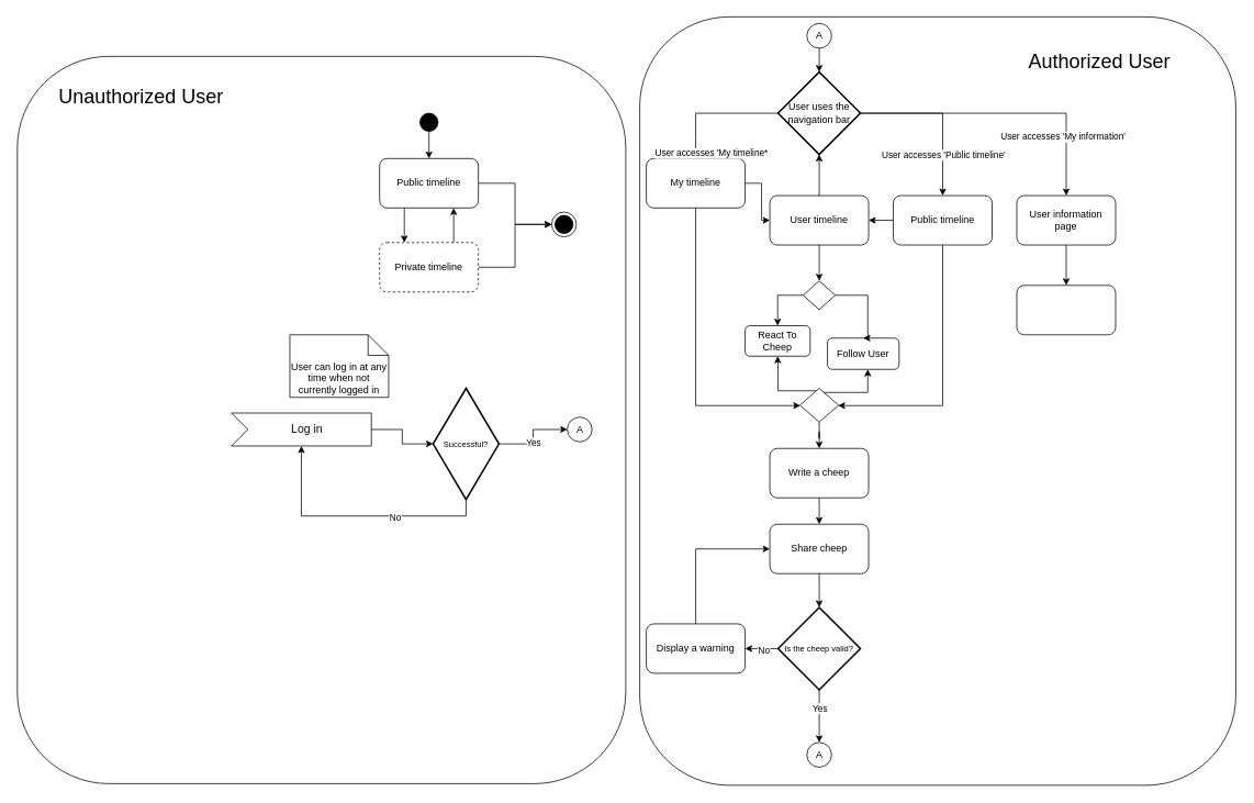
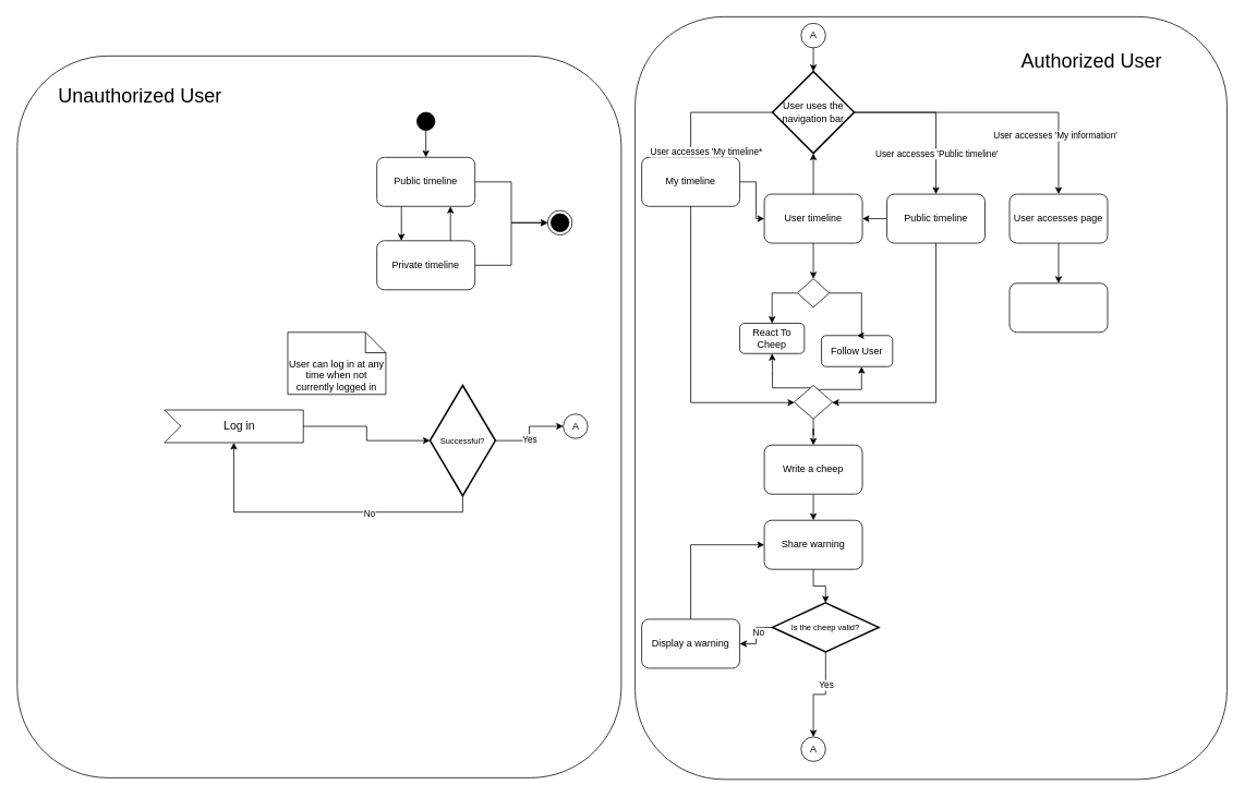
- <mxCell id="40" value="User information page" style="rounded=1;whiteSpace=wrap;html=1;" parent="1" vertex="1"><mxGeometry x="1234" y="237" width="120" height="60" as="geometry" /></mxCell>
+ <mxCell id="40" value="User accesses page" style="rounded=1;whiteSpace=wrap;html=1;" parent="1" vertex="1"><mxGeometry x="1234" y="237" width="120" height="60" as="geometry" /></mxCell>
- <mxCell id="11" value="Private timeline" style="rounded=1;whiteSpace=wrap;html=1;dashed=1;" parent="1" vertex="1"><mxGeometry x="460" y="294" width="120" height="60" as="geometry" /></mxCell>
+ <mxCell id="11" value="Private timeline" style="rounded=1;whiteSpace=wrap;html=1;" parent="1" vertex="1"><mxGeometry x="460" y="294" width="120" height="60" as="geometry" /></mxCell>
- <mxCell id="12" value="&lt;font color=&quot;#0a0a0a&quot;&gt;Log in&lt;/font&gt;" style="html=1;shape=mxgraph.infographic.ribbonSimple;notch1=20;notch2=0;align=center;verticalAlign=middle;fontSize=14;fontStyle=0;fillColor=#FFFFFF;flipH=0;spacingRight=0;spacingLeft=14;whiteSpace=wrap;" parent="1" vertex="1"><mxGeometry x="280" y="501" width="170" height="40" as="geometry" /></mxCell>
+ <mxCell id="12" value="&lt;font color=&quot;#0a0a0a&quot;&gt;Log in&lt;/font&gt;" style="html=1;shape=mxgraph.infographic.ribbonSimple;notch1=20;notch2=0;align=center;verticalAlign=middle;fontSize=14;fontStyle=0;fillColor=#FFFFFF;flipH=0;spacingRight=0;spacingLeft=14;whiteSpace=wrap;" parent="1" vertex="1"><mxGeometry x="200" y="501" width="170" height="40" as="geometry" /></mxCell>
- <mxCell id="28" value="Share cheep" style="rounded=1;whiteSpace=wrap;html=1;" parent="1" vertex="1"><mxGeometry x="934" y="636" width="120" height="60" as="geometry" /></mxCell>
+ <mxCell id="28" value="Share warning" style="rounded=1;whiteSpace=wrap;html=1;" parent="1" vertex="1"><mxGeometry x="934" y="636" width="120" height="60" as="geometry" /></mxCell>
- <mxCell id="33" value="&lt;font style=&quot;font-size: 10px;&quot;&gt;Is the cheep valid?&lt;/font&gt;" style="strokeWidth=2;html=1;shape=mxgraph.flowchart.decision;whiteSpace=wrap;" parent="1" vertex="1"><mxGeometry x="944" y="737" width="100" height="100" as="geometry" /></mxCell>
+ <mxCell id="33" value="&lt;font style=&quot;font-size: 10px;&quot;&gt;Is the cheep valid?&lt;/font&gt;" style="strokeWidth=2;html=1;shape=mxgraph.flowchart.decision;whiteSpace=wrap;" parent="1" vertex="1"><mxGeometry x="944" y="737" width="130" height="60" as="geometry" /></mxCell>
